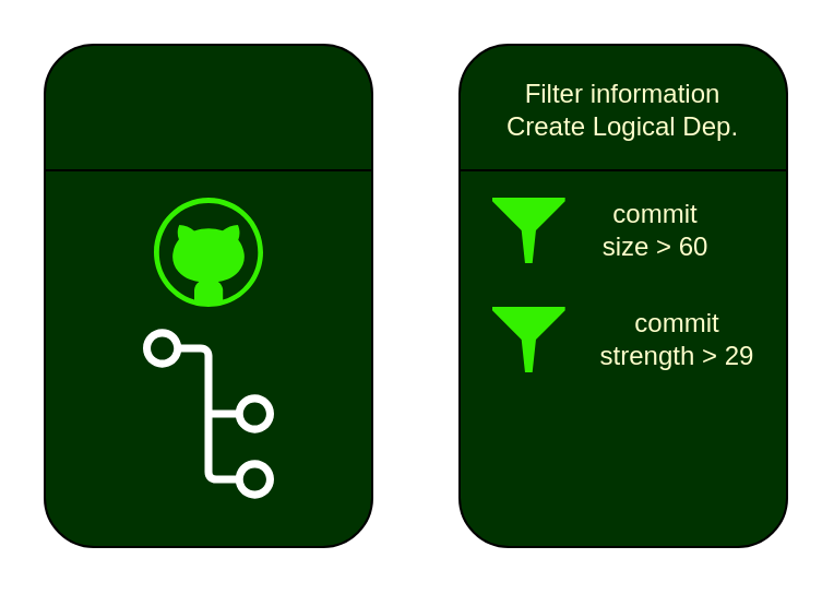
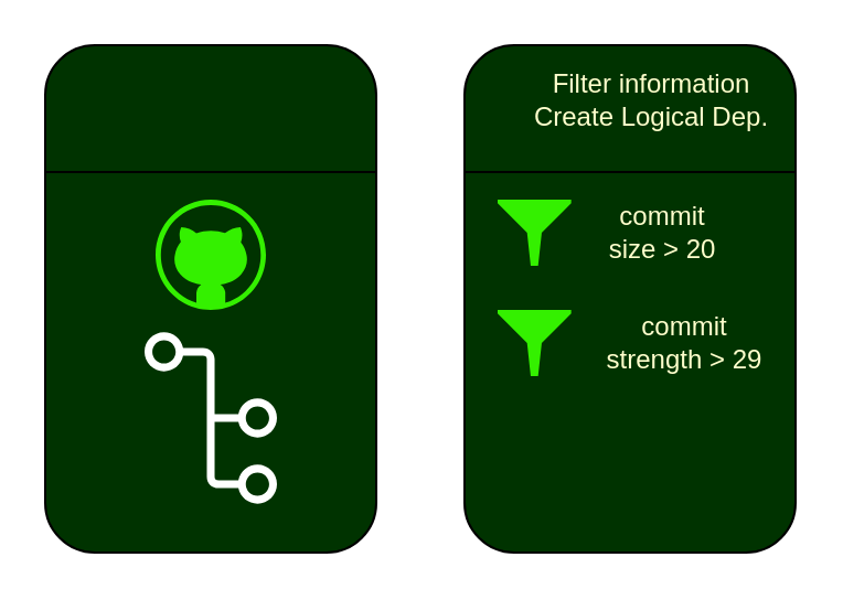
- <mxCell id="8" value="&lt;font color=&quot;#ffffcc&quot;&gt;Filter information&lt;br&gt;Create Logical Dep.&lt;br&gt;&lt;/font&gt;" style="text;html=1;align=center;verticalAlign=middle;whiteSpace=wrap;rounded=0;fillColor=none;" vertex="1" parent="1"><mxGeometry x="225" y="30" width="120" height="40" as="geometry" /></mxCell>
+ <mxCell id="8" value="&lt;font color=&quot;#ffffcc&quot;&gt;Filter information&lt;br&gt;Create Logical Dep.&lt;br&gt;&lt;/font&gt;" style="text;html=1;align=center;verticalAlign=middle;whiteSpace=wrap;rounded=0;fillColor=none;" vertex="1" parent="1"><mxGeometry x="235" y="25" width="120" height="40" as="geometry" /></mxCell>
- <mxCell id="10" value="&lt;font color=&quot;#ffffcc&quot;&gt;commit size &amp;gt; 60&lt;/font&gt;" style="text;html=1;align=center;verticalAlign=middle;whiteSpace=wrap;rounded=0;" vertex="1" parent="1"><mxGeometry x="270" y="100" width="60" height="10" as="geometry" /></mxCell>
+ <mxCell id="10" value="&lt;font color=&quot;#ffffcc&quot;&gt;commit size &amp;gt; 20&lt;/font&gt;" style="text;html=1;align=center;verticalAlign=middle;whiteSpace=wrap;rounded=0;" vertex="1" parent="1"><mxGeometry x="270" y="100" width="60" height="10" as="geometry" /></mxCell>
